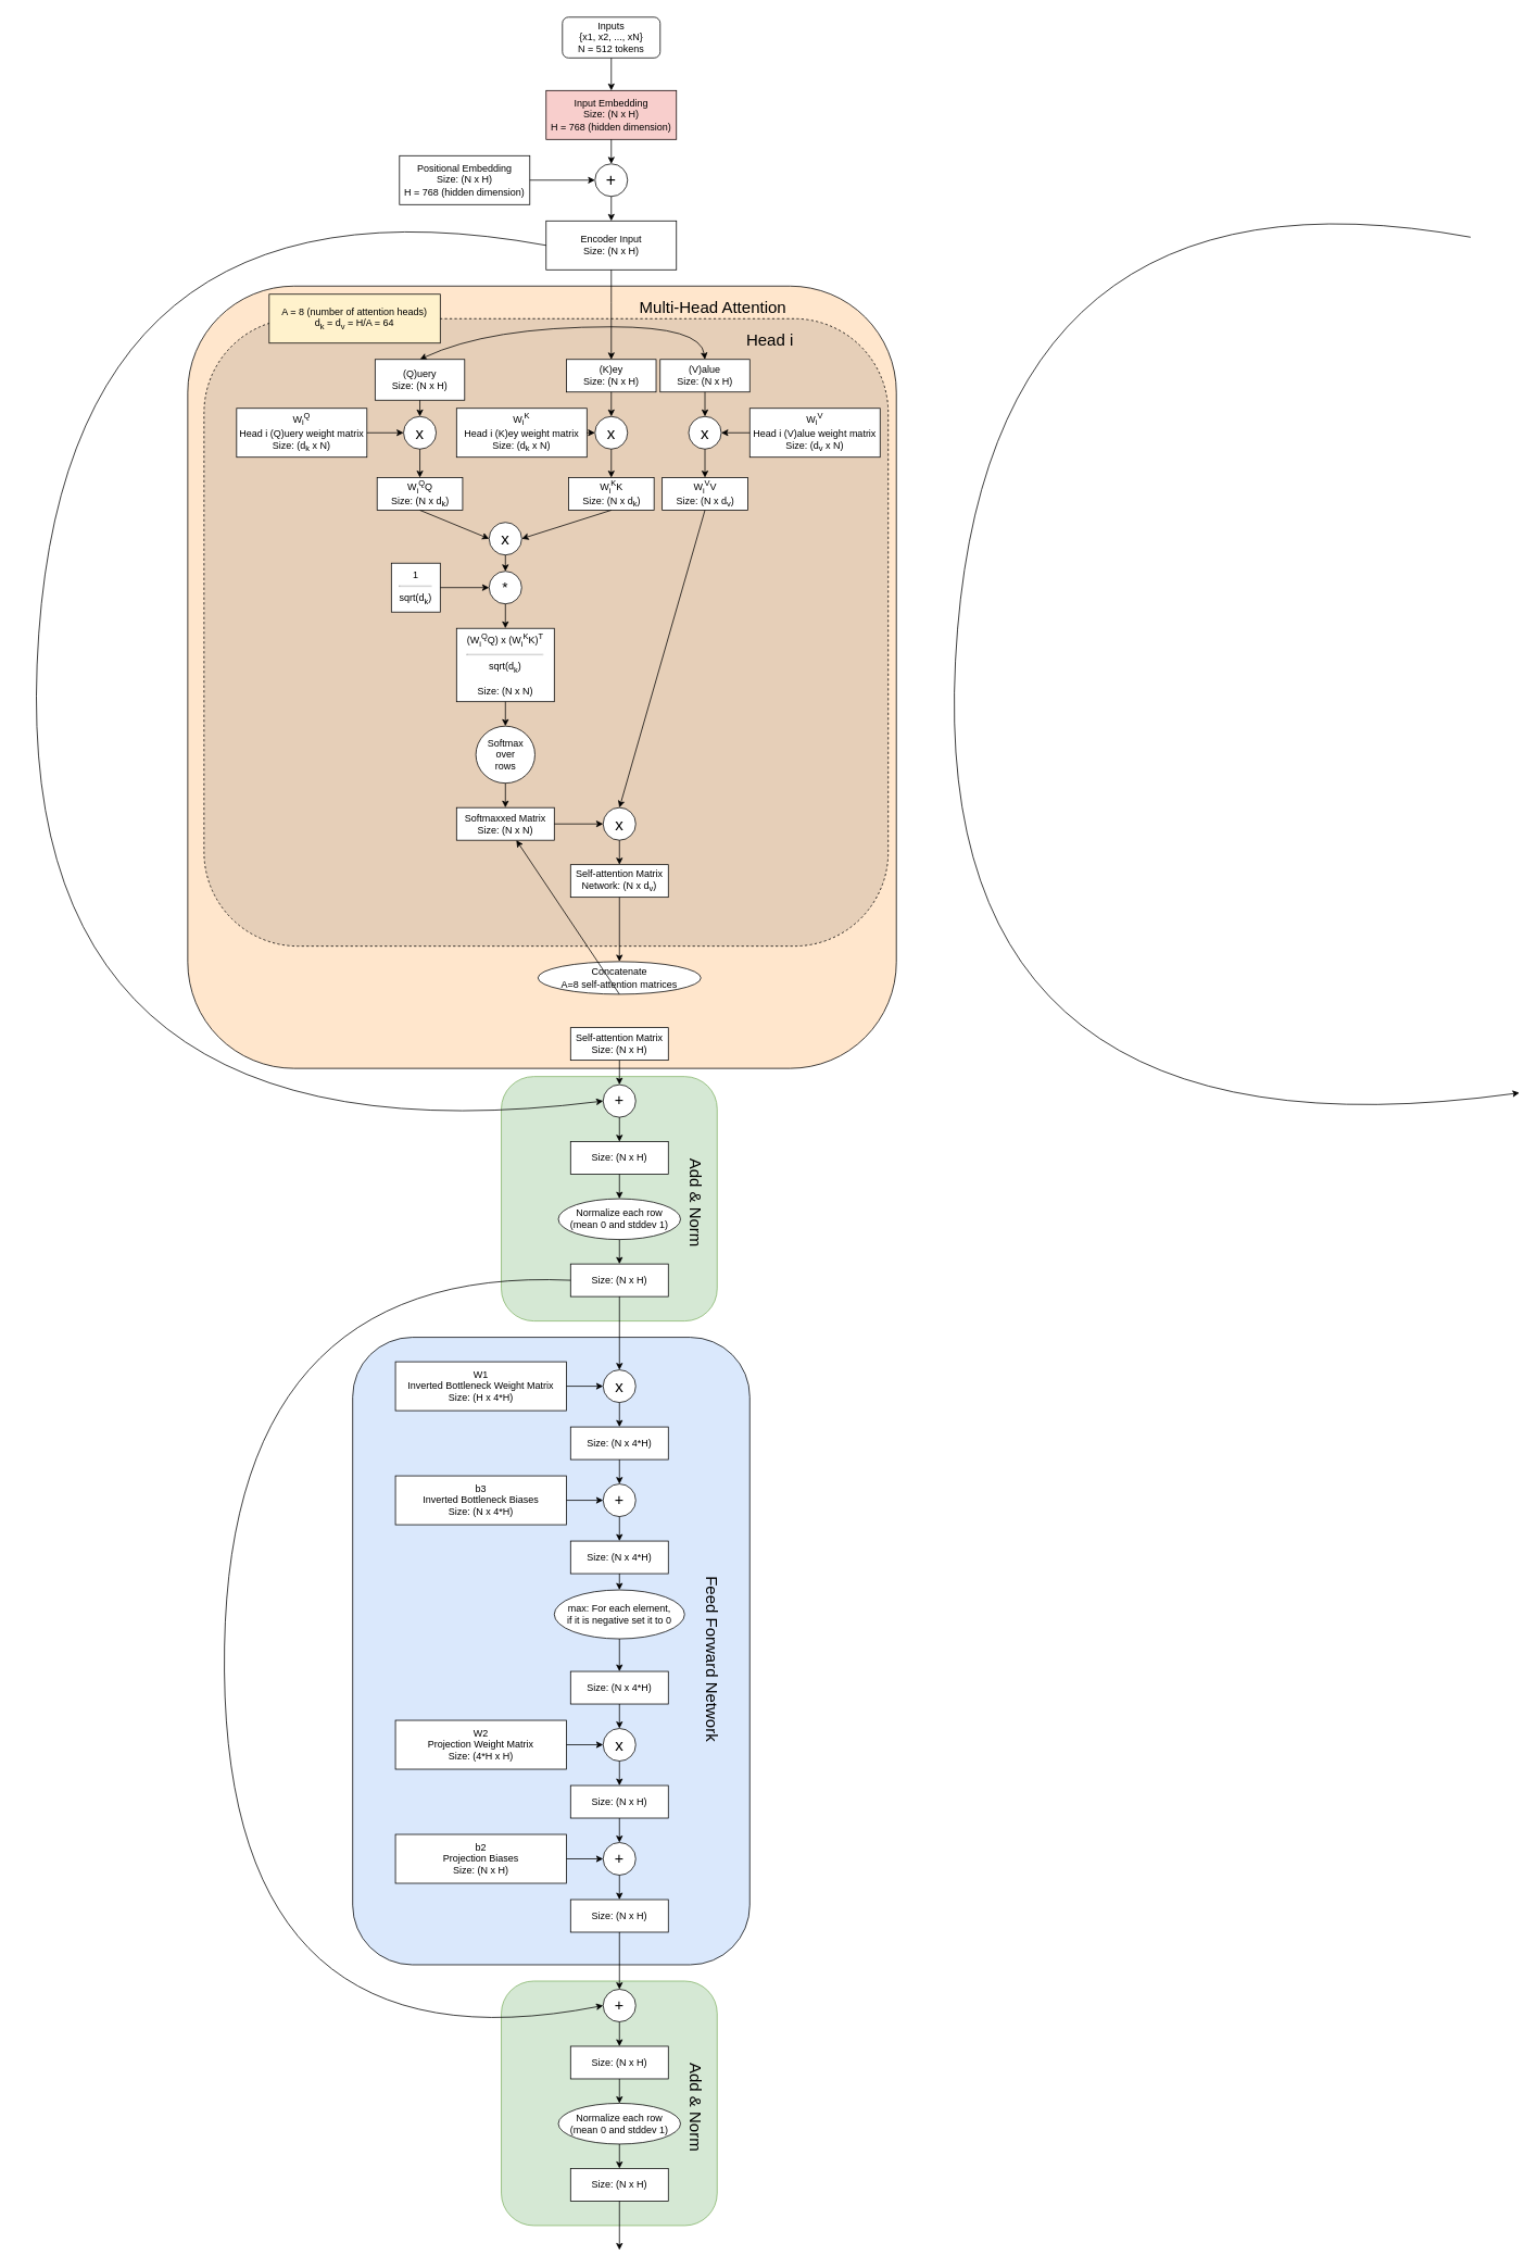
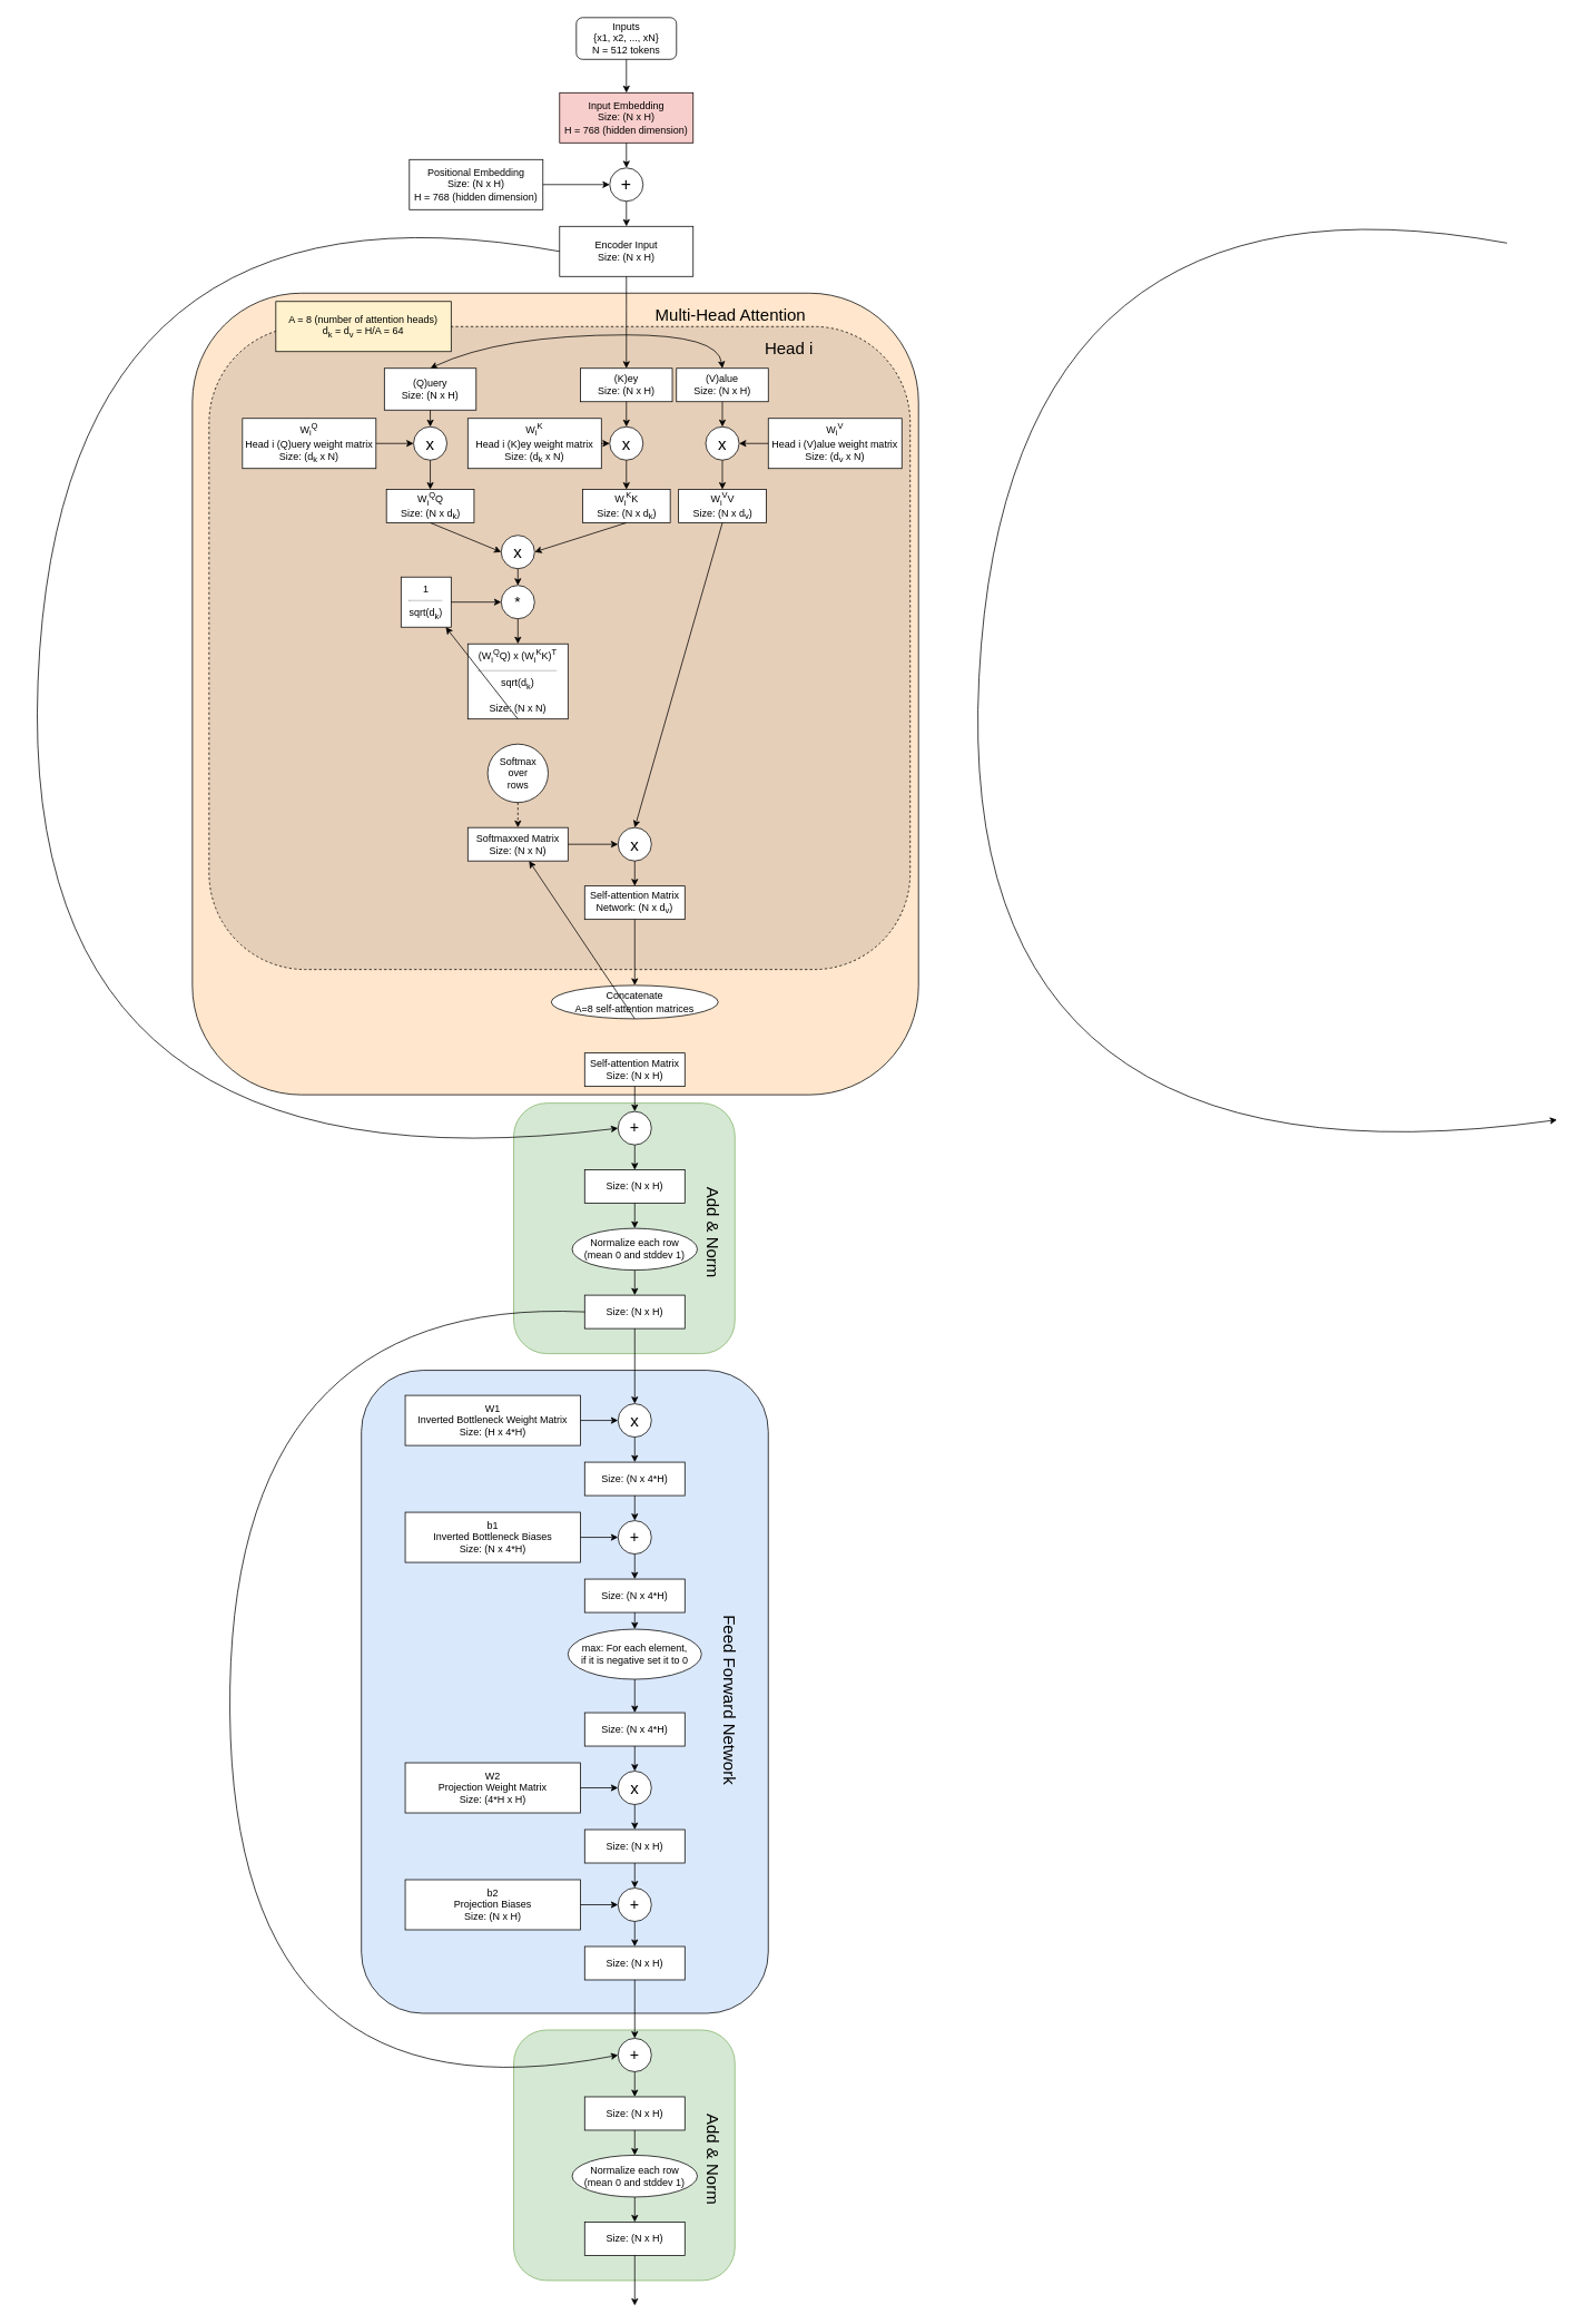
- <mxCell id="50" value="" style="endArrow=classic;html=1;rounded=0;exitX=0.5;exitY=1;exitDx=0;exitDy=0;entryX=0.5;entryY=0;entryDx=0;entryDy=0;" edge="1" parent="1" source="42" target="51"><mxGeometry width="50" height="50" relative="1" as="geometry"><mxPoint x="690" y="800" as="sourcePoint" /><mxPoint x="620" y="900" as="targetPoint" /></mxGeometry></mxCell>
+ <mxCell id="50" value="" style="endArrow=classic;html=1;rounded=0;exitX=0.5;exitY=1;exitDx=0;exitDy=0;" edge="1" parent="1" source="42" target="45"><mxGeometry width="50" height="50" relative="1" as="geometry"><mxPoint x="690" y="800" as="sourcePoint" /><mxPoint x="620" y="900" as="targetPoint" /></mxGeometry></mxCell>
- <mxCell id="52" value="" style="endArrow=classic;html=1;rounded=0;exitX=0.5;exitY=1;exitDx=0;exitDy=0;entryX=0.5;entryY=0;entryDx=0;entryDy=0;" edge="1" parent="1" source="51" target="53"><mxGeometry width="50" height="50" relative="1" as="geometry"><mxPoint x="690" y="800" as="sourcePoint" /><mxPoint x="620" y="960" as="targetPoint" /></mxGeometry></mxCell>
+ <mxCell id="52" value="" style="endArrow=classic;html=1;rounded=0;exitX=0.5;exitY=1;exitDx=0;exitDy=0;entryX=0.5;entryY=0;entryDx=0;entryDy=0;dashed=1;" edge="1" parent="1" source="51" target="53"><mxGeometry width="50" height="50" relative="1" as="geometry"><mxPoint x="690" y="800" as="sourcePoint" /><mxPoint x="620" y="960" as="targetPoint" /></mxGeometry></mxCell>
- <mxCell id="77" value="&lt;div&gt;b3&lt;/div&gt;&lt;div&gt;Inverted Bottleneck Biases&lt;br&gt;&lt;/div&gt;&lt;div&gt;Size: (N x 4*H)&lt;br&gt;&lt;/div&gt;" style="rounded=0;whiteSpace=wrap;html=1;" vertex="1" parent="1"><mxGeometry x="485" y="1810" width="210" height="60" as="geometry" /></mxCell>
+ <mxCell id="77" value="&lt;div&gt;b1&lt;/div&gt;&lt;div&gt;Inverted Bottleneck Biases&lt;br&gt;&lt;/div&gt;&lt;div&gt;Size: (N x 4*H)&lt;br&gt;&lt;/div&gt;" style="rounded=0;whiteSpace=wrap;html=1;" vertex="1" parent="1"><mxGeometry x="485" y="1810" width="210" height="60" as="geometry" /></mxCell>
